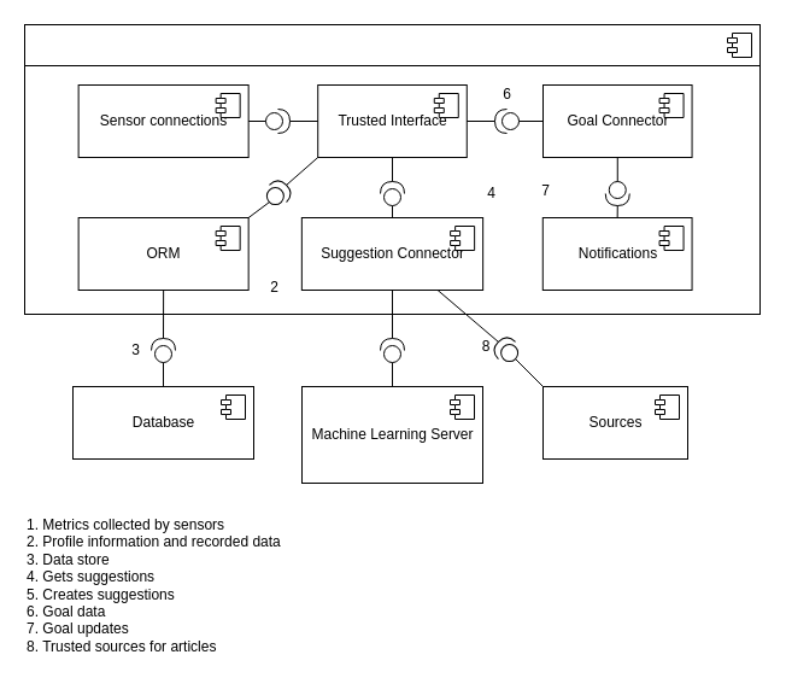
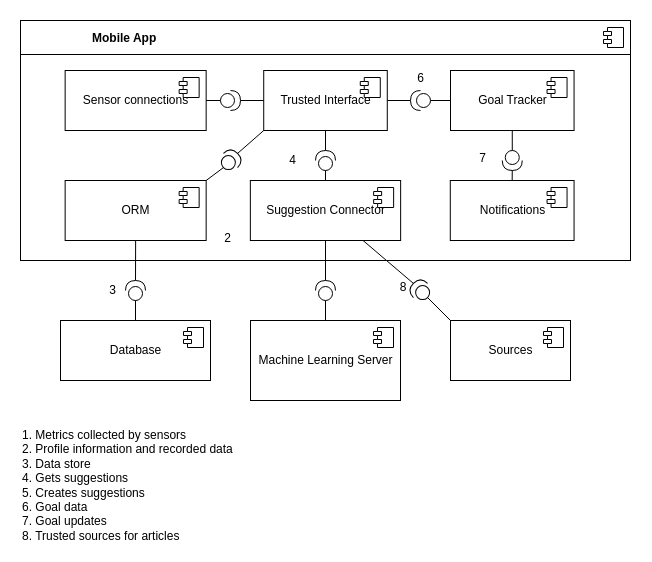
+ <mxCell id="16" value="Mobile App" style="text;align=center;fontStyle=1;verticalAlign=middle;spacingLeft=3;spacingRight=3;strokeColor=none;rotatable=0;points=[[0,0.5],[1,0.5]];portConstraint=eastwest;" vertex="1" parent="4"><mxGeometry x="44.634" y="4" width="119.024" height="26" as="geometry" /></mxCell>
- <mxCell id="13" value="Goal Connector" style="html=1;dropTarget=0;" vertex="1" parent="4"><mxGeometry x="429.996" y="50" width="123.556" height="60" as="geometry" /></mxCell>
+ <mxCell id="13" value="Goal Tracker" style="html=1;dropTarget=0;" vertex="1" parent="4"><mxGeometry x="429.996" y="50" width="123.556" height="60" as="geometry" /></mxCell>
- <mxCell id="39" value="7" style="text;html=1;strokeColor=none;fillColor=none;align=center;verticalAlign=middle;whiteSpace=wrap;rounded=0;" vertex="1" parent="4"><mxGeometry x="420" y="125" width="25" height="25" as="geometry" /></mxCell>
+ <mxCell id="39" value="7" style="text;html=1;strokeColor=none;fillColor=none;align=center;verticalAlign=middle;whiteSpace=wrap;rounded=0;" vertex="1" parent="4"><mxGeometry x="450" y="125" width="25" height="25" as="geometry" /></mxCell>
- <mxCell id="37" value="4" style="text;html=1;strokeColor=none;fillColor=none;align=center;verticalAlign=middle;whiteSpace=wrap;rounded=0;" vertex="1" parent="4"><mxGeometry x="375" y="127.5" width="25" height="25" as="geometry" /></mxCell>
+ <mxCell id="37" value="4" style="text;html=1;strokeColor=none;fillColor=none;align=center;verticalAlign=middle;whiteSpace=wrap;rounded=0;" vertex="1" parent="4"><mxGeometry x="260" y="127.5" width="25" height="25" as="geometry" /></mxCell>
